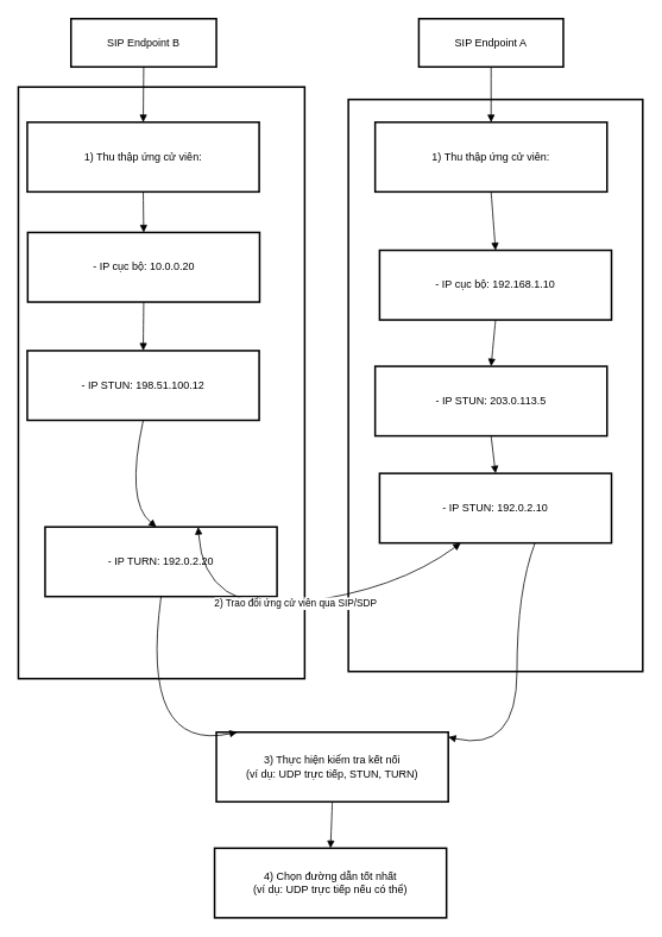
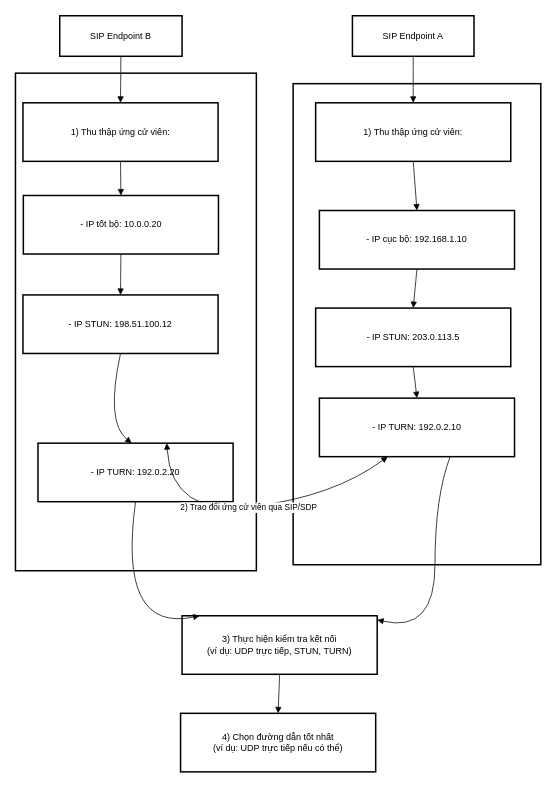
- <mxCell id="11" value="- IP cục bộ: 10.0.0.20" style="whiteSpace=wrap;strokeWidth=2;" parent="1" vertex="1"><mxGeometry x="30.5" y="260" width="260" height="78" as="geometry" /></mxCell>
+ <mxCell id="11" value="- IP tốt bộ: 10.0.0.20" style="whiteSpace=wrap;strokeWidth=2;" parent="1" vertex="1"><mxGeometry x="30.5" y="260" width="260" height="78" as="geometry" /></mxCell>
- <mxCell id="8" value="- IP STUN: 192.0.2.10" style="whiteSpace=wrap;strokeWidth=2;" parent="1" vertex="1"><mxGeometry x="425" y="530" width="260" height="78" as="geometry" /></mxCell>
+ <mxCell id="8" value="- IP TURN: 192.0.2.10" style="whiteSpace=wrap;strokeWidth=2;" parent="1" vertex="1"><mxGeometry x="425" y="530" width="260" height="78" as="geometry" /></mxCell>
